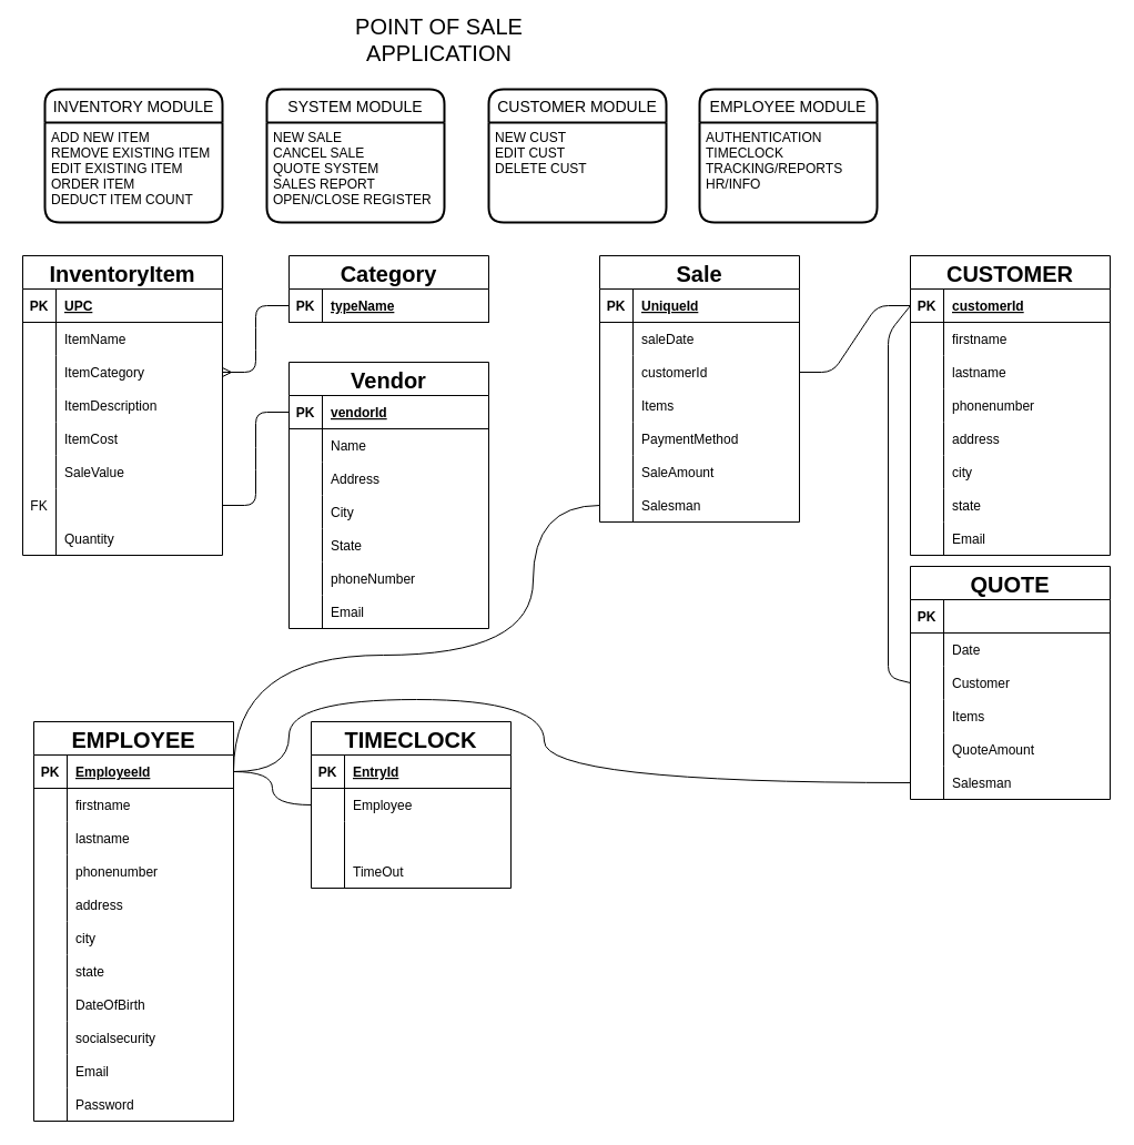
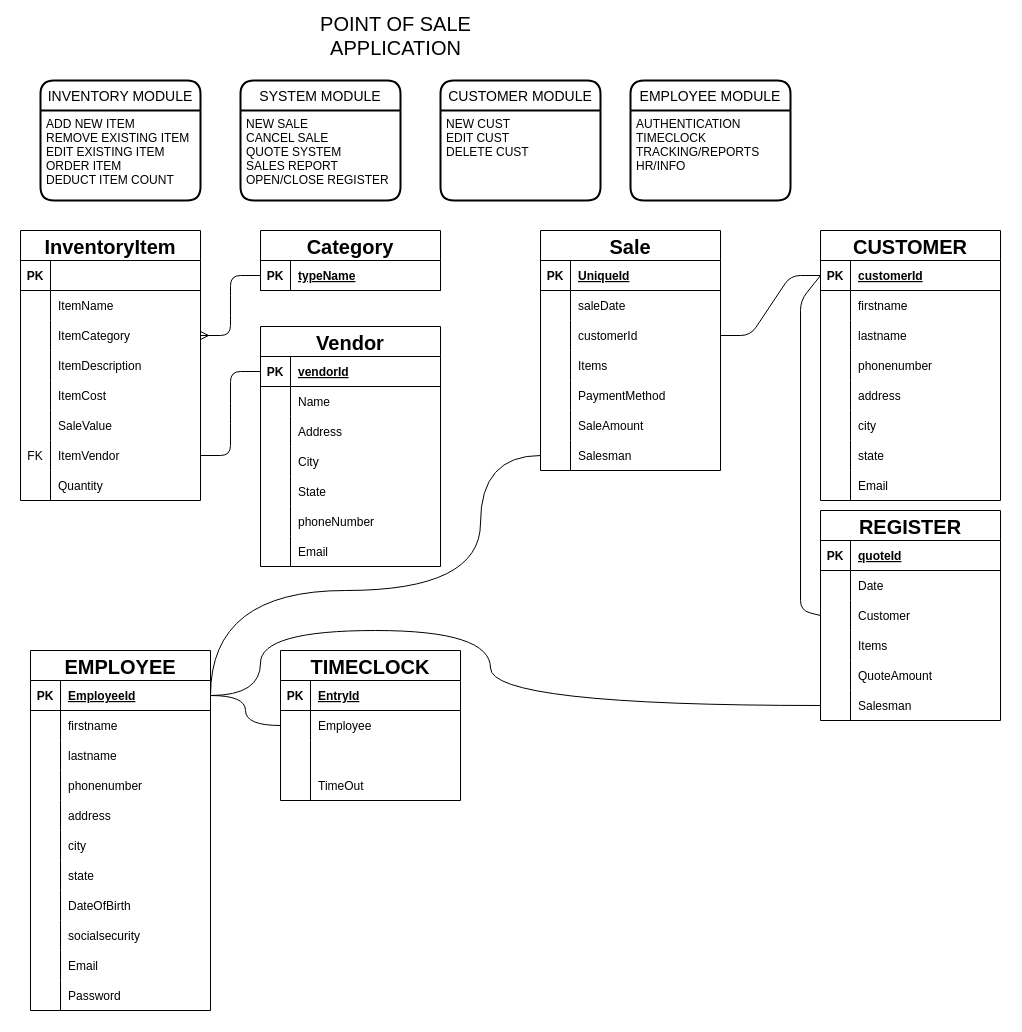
- <mxCell id="14" value="UPC" style="shape=partialRectangle;connectable=0;fillColor=none;top=0;left=0;bottom=0;right=0;align=left;spacingLeft=6;fontStyle=5;overflow=hidden;" parent="12" vertex="1"><mxGeometry x="30" width="150" height="30" as="geometry" /></mxCell>
+ <mxCell id="32" value="ItemVendor" style="shape=partialRectangle;connectable=0;fillColor=none;top=0;left=0;bottom=0;right=0;align=left;spacingLeft=6;fontStyle=0;overflow=hidden;" parent="30" vertex="1"><mxGeometry x="30" width="150" height="30" as="geometry" /></mxCell>
- <mxCell id="135" value="QUOTE" style="shape=table;startSize=30;container=1;collapsible=1;childLayout=tableLayout;fixedRows=1;rowLines=0;fontStyle=1;align=center;resizeLast=1;fontSize=20;" parent="1" vertex="1"><mxGeometry x="820" y="510" width="180" height="210" as="geometry" /></mxCell>
+ <mxCell id="135" value="REGISTER" style="shape=table;startSize=30;container=1;collapsible=1;childLayout=tableLayout;fixedRows=1;rowLines=0;fontStyle=1;align=center;resizeLast=1;fontSize=20;" parent="1" vertex="1"><mxGeometry x="820" y="510" width="180" height="210" as="geometry" /></mxCell>
+ <mxCell id="138" value="quoteId" style="shape=partialRectangle;connectable=0;fillColor=none;top=0;left=0;bottom=0;right=0;align=left;spacingLeft=6;fontStyle=5;overflow=hidden;" parent="136" vertex="1"><mxGeometry x="30" width="150" height="30" as="geometry" /></mxCell>
